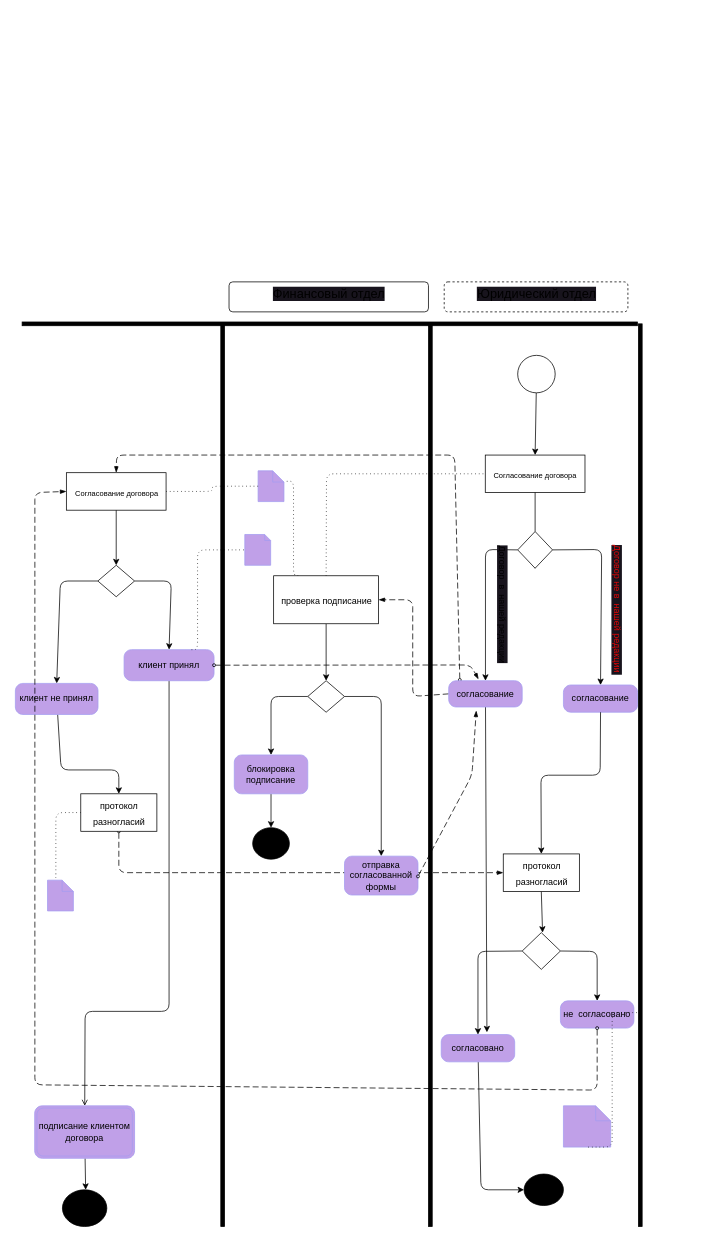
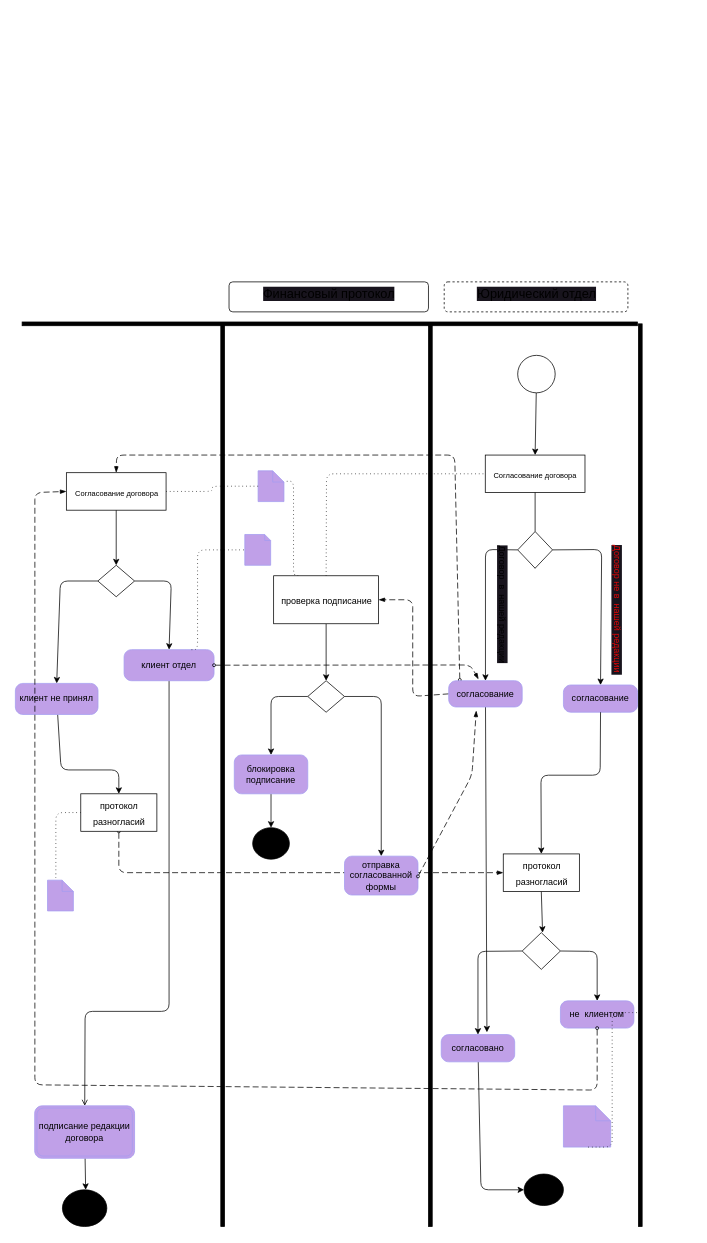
- <mxCell id="47" value="&lt;span style=&quot;font-size: 17px; background-color: rgb(24, 20, 29);&quot;&gt;Финансовый отдел&lt;/span&gt;" style="html=1;align=center;verticalAlign=top;rounded=1;absoluteArcSize=1;arcSize=10;dashed=0;" parent="1" vertex="1"><mxGeometry x="305" y="375" width="266" height="40" as="geometry" /></mxCell>
+ <mxCell id="47" value="&lt;span style=&quot;font-size: 17px; background-color: rgb(24, 20, 29);&quot;&gt;Финансовый протокол&lt;/span&gt;" style="html=1;align=center;verticalAlign=top;rounded=1;absoluteArcSize=1;arcSize=10;dashed=0;" parent="1" vertex="1"><mxGeometry x="305" y="375" width="266" height="40" as="geometry" /></mxCell>
- <mxCell id="19" value="клиент принял" style="points=[[0.25,0,0],[0.5,0,0],[0.75,0,0],[1,0.25,0],[1,0.5,0],[1,0.75,0],[0.75,1,0],[0.5,1,0],[0.25,1,0],[0,0.75,0],[0,0.5,0],[0,0.25,0]];shape=mxgraph.bpmn.task;whiteSpace=wrap;rectStyle=rounded;size=10;html=1;taskMarker=abstract;strokeColor=#A49CF0;fontSize=12;fillColor=#C0A0E8;" parent="1" vertex="1"><mxGeometry x="165" y="865.56" width="120" height="41.44" as="geometry" /></mxCell>
+ <mxCell id="19" value="клиент отдел" style="points=[[0.25,0,0],[0.5,0,0],[0.75,0,0],[1,0.25,0],[1,0.5,0],[1,0.75,0],[0.75,1,0],[0.5,1,0],[0.25,1,0],[0,0.75,0],[0,0.5,0],[0,0.25,0]];shape=mxgraph.bpmn.task;whiteSpace=wrap;rectStyle=rounded;size=10;html=1;taskMarker=abstract;strokeColor=#A49CF0;fontSize=12;fillColor=#C0A0E8;" parent="1" vertex="1"><mxGeometry x="165" y="865.56" width="120" height="41.44" as="geometry" /></mxCell>
- <mxCell id="11" value="не&amp;nbsp; согласовано" style="points=[[0.25,0,0],[0.5,0,0],[0.75,0,0],[1,0.25,0],[1,0.5,0],[1,0.75,0],[0.75,1,0],[0.5,1,0],[0.25,1,0],[0,0.75,0],[0,0.5,0],[0,0.25,0]];shape=mxgraph.bpmn.task;whiteSpace=wrap;rectStyle=rounded;size=10;html=1;taskMarker=abstract;strokeColor=#A49CF0;fontSize=12;fillColor=#C0A0E8;" parent="1" vertex="1"><mxGeometry x="747" y="1334" width="98" height="36.32" as="geometry" /></mxCell>
+ <mxCell id="11" value="не&amp;nbsp; клиентом" style="points=[[0.25,0,0],[0.5,0,0],[0.75,0,0],[1,0.25,0],[1,0.5,0],[1,0.75,0],[0.75,1,0],[0.5,1,0],[0.25,1,0],[0,0.75,0],[0,0.5,0],[0,0.25,0]];shape=mxgraph.bpmn.task;whiteSpace=wrap;rectStyle=rounded;size=10;html=1;taskMarker=abstract;strokeColor=#A49CF0;fontSize=12;fillColor=#C0A0E8;" parent="1" vertex="1"><mxGeometry x="747" y="1334" width="98" height="36.32" as="geometry" /></mxCell>
- <mxCell id="41" value="подписание клиентом договора" style="points=[[0.25,0,0],[0.5,0,0],[0.75,0,0],[1,0.25,0],[1,0.5,0],[1,0.75,0],[0.75,1,0],[0.5,1,0],[0.25,1,0],[0,0.75,0],[0,0.5,0],[0,0.25,0]];shape=mxgraph.bpmn.task;whiteSpace=wrap;rectStyle=rounded;size=10;html=1;taskMarker=abstract;bpmnShapeType=transaction;strokeColor=#A49CF0;fontSize=12;fillColor=#C0A0E8;" parent="1" vertex="1"><mxGeometry x="45.75" y="1474" width="133.25" height="70" as="geometry" /></mxCell>
+ <mxCell id="41" value="подписание редакции договора" style="points=[[0.25,0,0],[0.5,0,0],[0.75,0,0],[1,0.25,0],[1,0.5,0],[1,0.75,0],[0.75,1,0],[0.5,1,0],[0.25,1,0],[0,0.75,0],[0,0.5,0],[0,0.25,0]];shape=mxgraph.bpmn.task;whiteSpace=wrap;rectStyle=rounded;size=10;html=1;taskMarker=abstract;bpmnShapeType=transaction;strokeColor=#A49CF0;fontSize=12;fillColor=#C0A0E8;" parent="1" vertex="1"><mxGeometry x="45.75" y="1474" width="133.25" height="70" as="geometry" /></mxCell>
